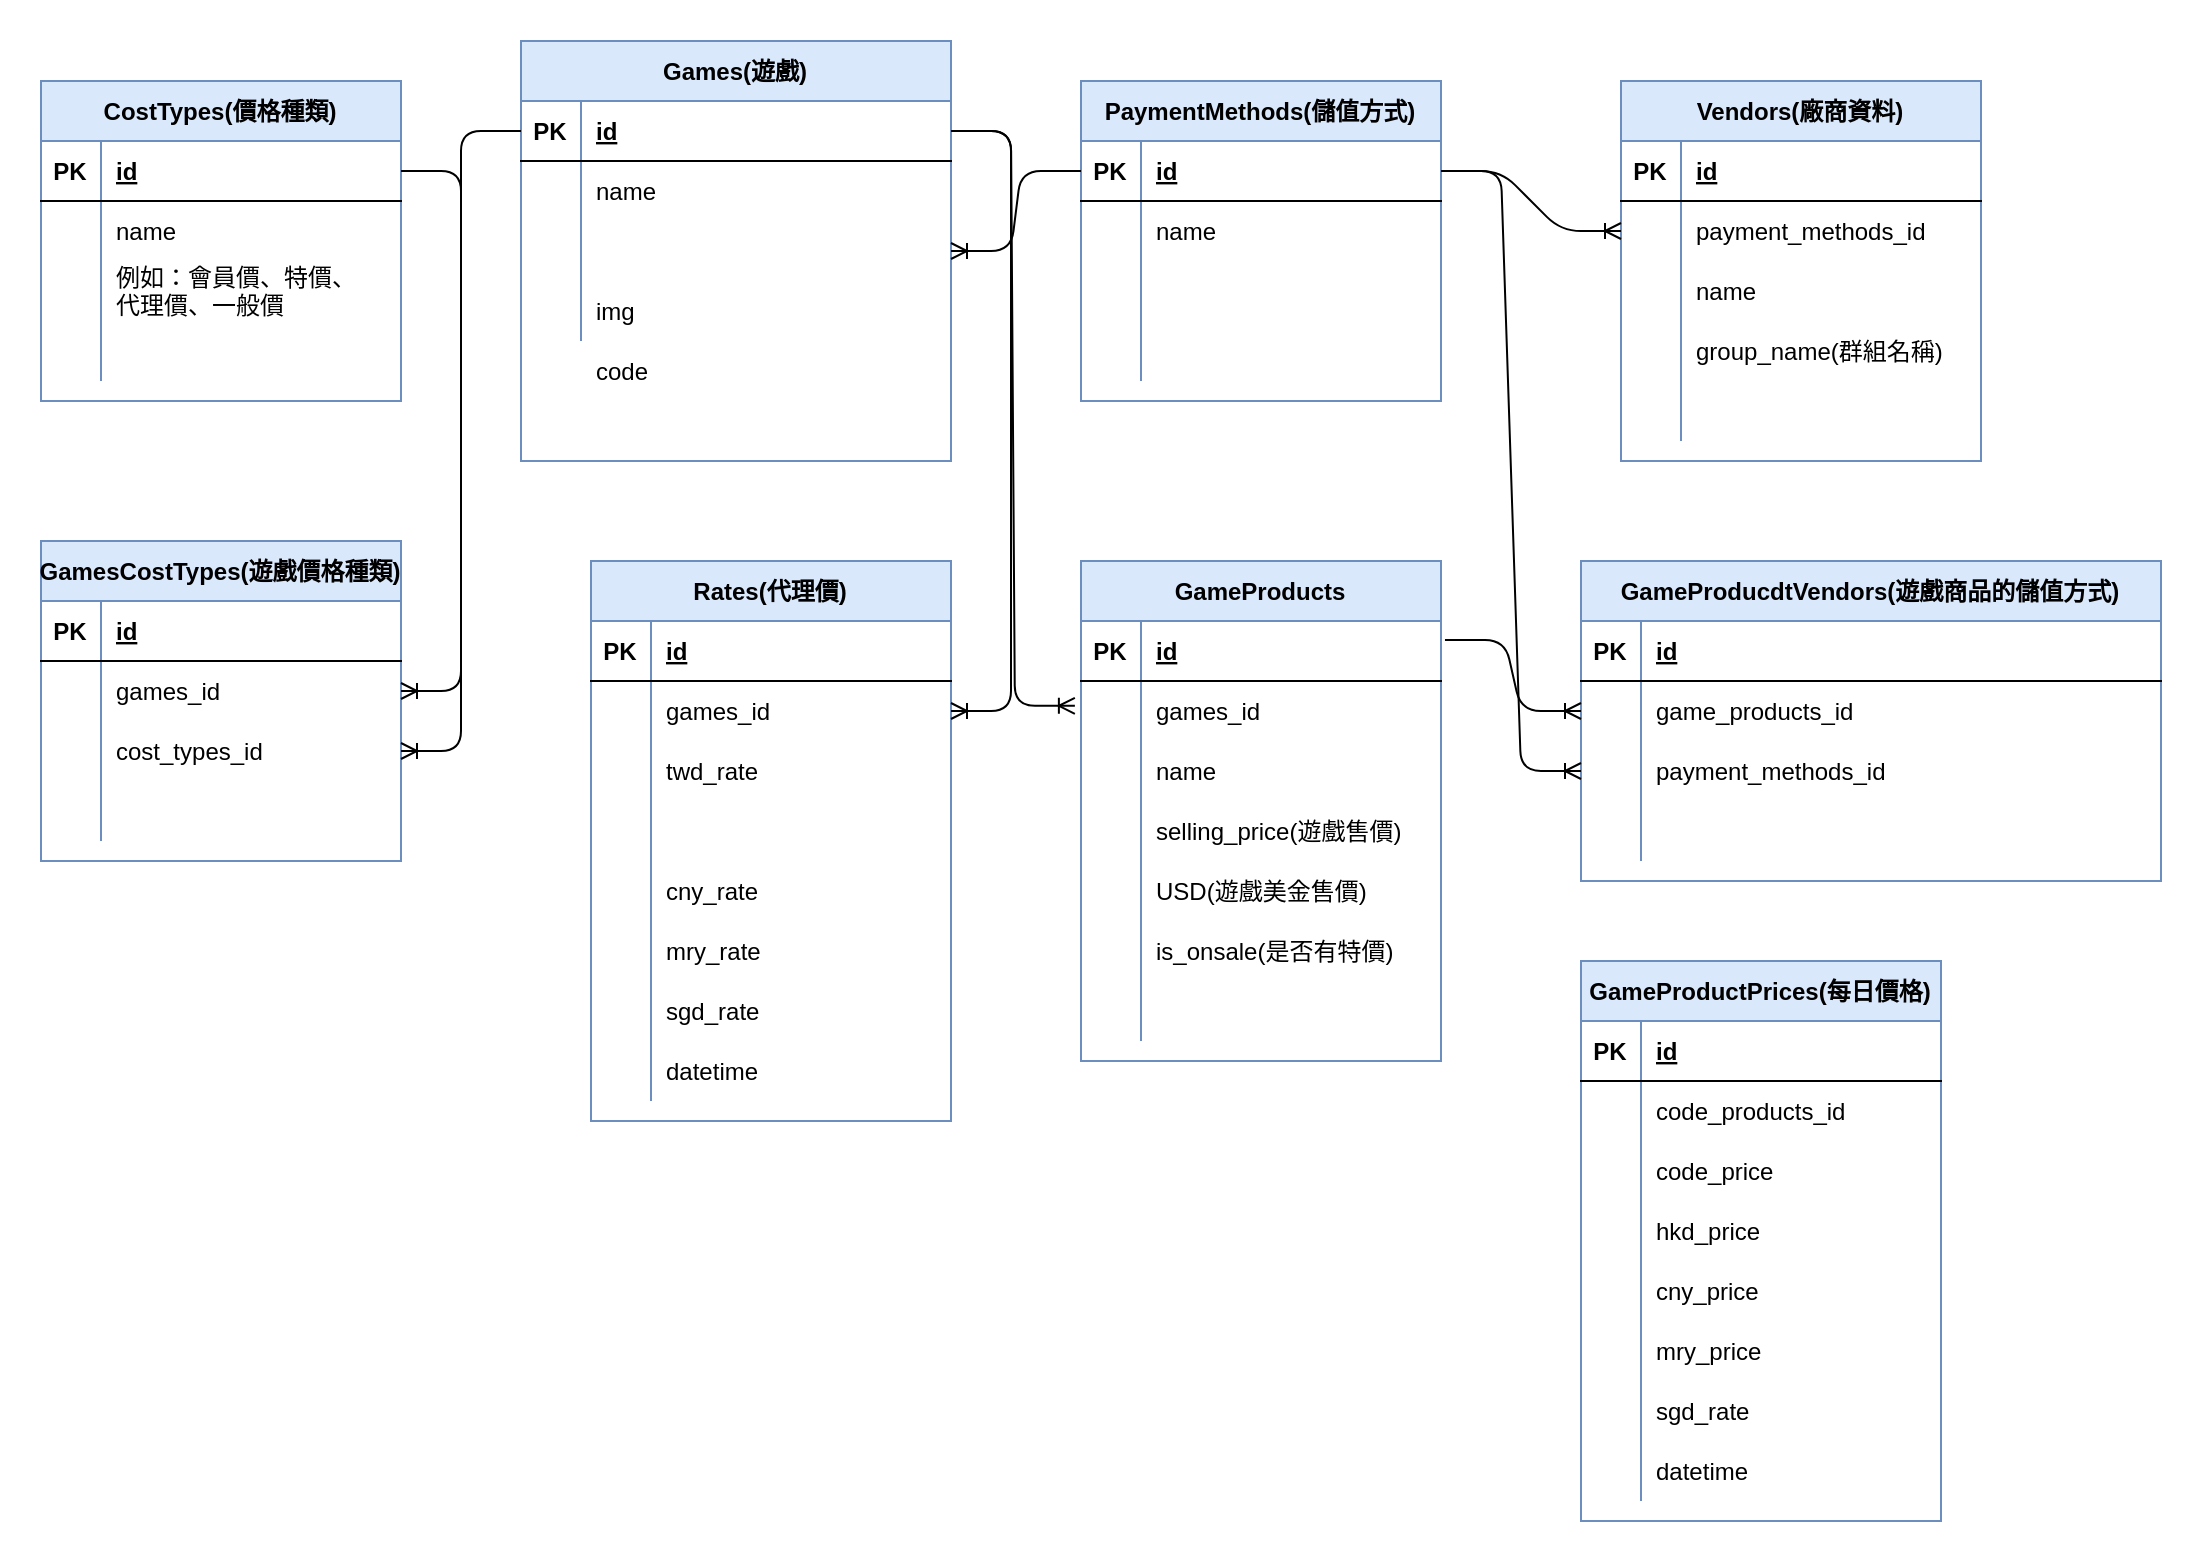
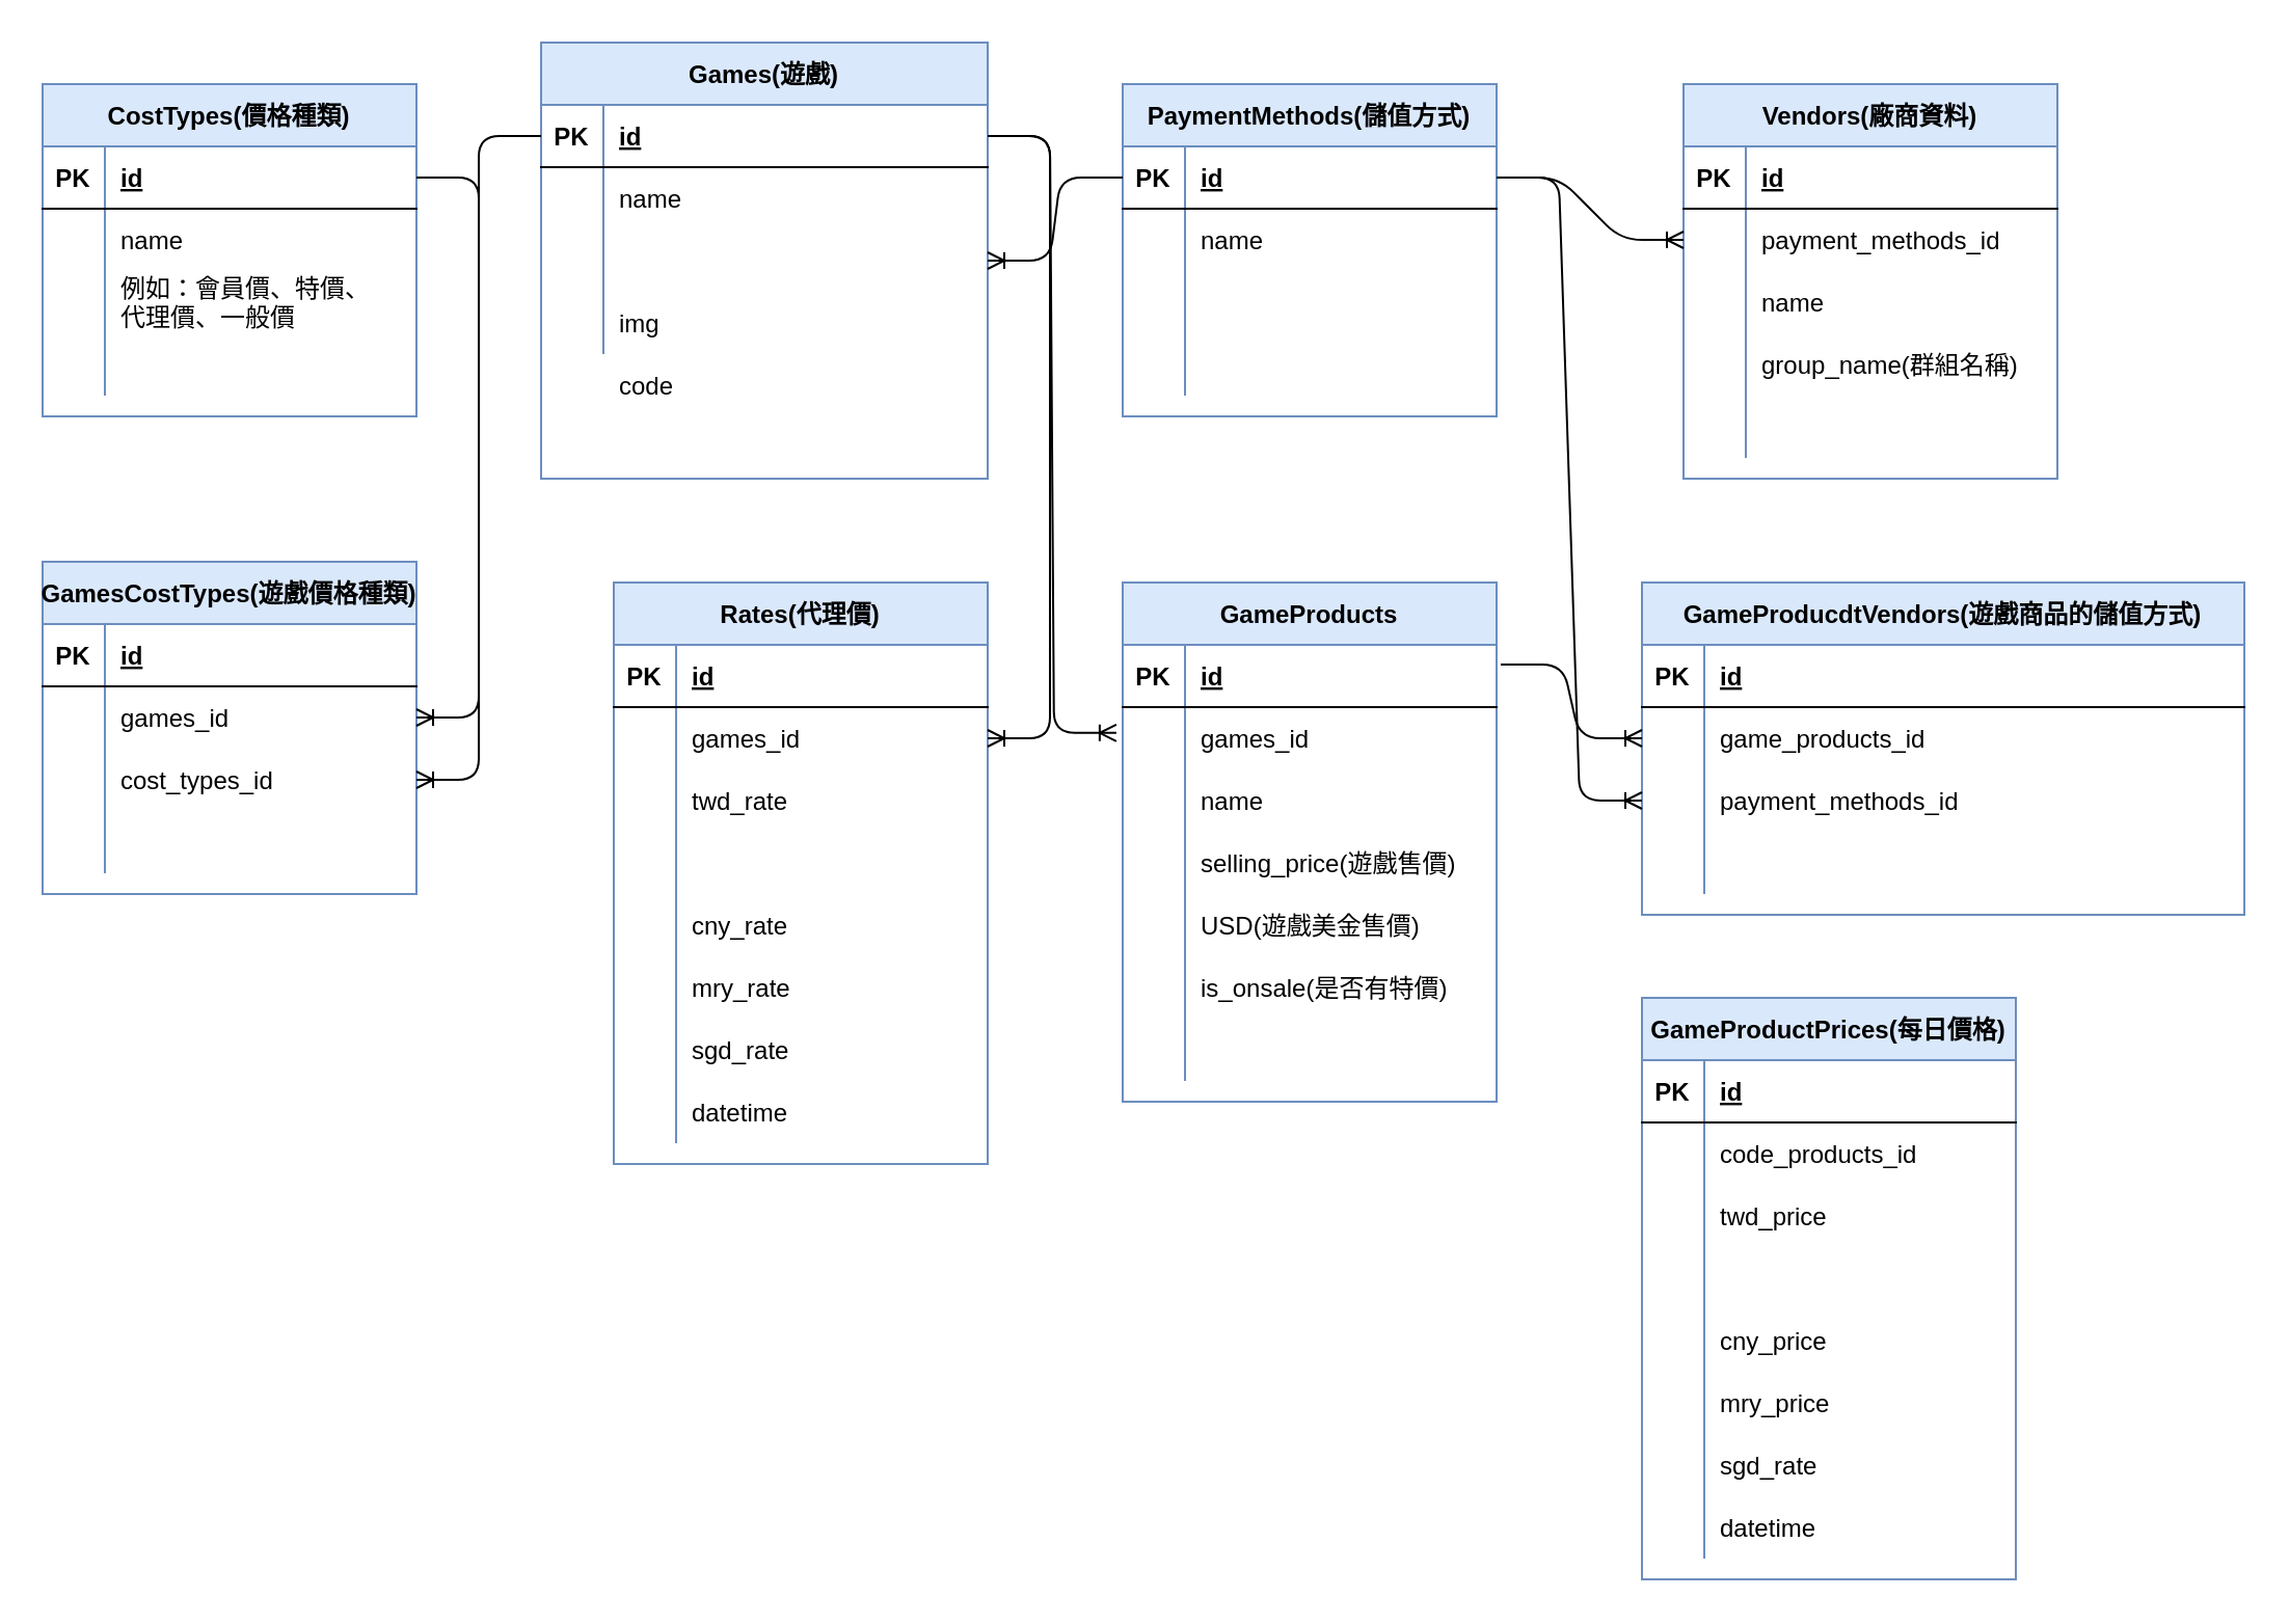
- <mxCell id="71" value="code_price" style="shape=partialRectangle;connectable=0;fillColor=none;top=0;left=0;bottom=0;right=0;align=left;spacingLeft=6;overflow=hidden;" parent="69" vertex="1"><mxGeometry x="30" width="150" height="30" as="geometry" /></mxCell>
+ <mxCell id="71" value="twd_price" style="shape=partialRectangle;connectable=0;fillColor=none;top=0;left=0;bottom=0;right=0;align=left;spacingLeft=6;overflow=hidden;" parent="69" vertex="1"><mxGeometry x="30" width="150" height="30" as="geometry" /></mxCell>
- <mxCell id="74" value="hkd_price" style="shape=partialRectangle;connectable=0;fillColor=none;top=0;left=0;bottom=0;right=0;align=left;spacingLeft=6;overflow=hidden;" parent="72" vertex="1"><mxGeometry x="30" width="150" height="30" as="geometry" /></mxCell>
